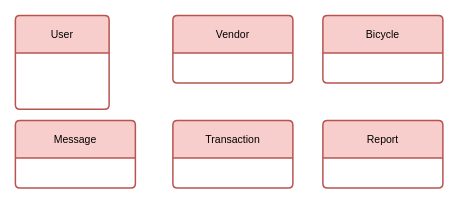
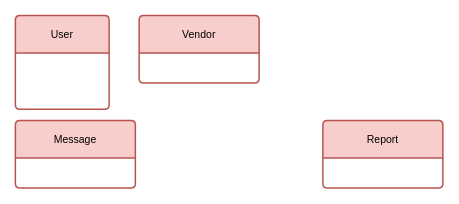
- <mxCell id="3" value="Vendor" style="swimlane;childLayout=stackLayout;horizontal=1;startSize=50;horizontalStack=0;rounded=1;fontSize=14;fontStyle=0;strokeWidth=2;resizeParent=0;resizeLast=1;shadow=0;dashed=0;align=center;arcSize=4;whiteSpace=wrap;html=1;fillColor=#f8cecc;strokeColor=#b85450;" vertex="1" parent="1"><mxGeometry x="230" y="20" width="160" height="90" as="geometry"><mxRectangle x="320" y="190" width="80" height="50" as="alternateBounds" /></mxGeometry></mxCell>
+ <mxCell id="3" value="Vendor" style="swimlane;childLayout=stackLayout;horizontal=1;startSize=50;horizontalStack=0;rounded=1;fontSize=14;fontStyle=0;strokeWidth=2;resizeParent=0;resizeLast=1;shadow=0;dashed=0;align=center;arcSize=4;whiteSpace=wrap;html=1;fillColor=#f8cecc;strokeColor=#b85450;" vertex="1" parent="1"><mxGeometry x="185" y="20" width="160" height="90" as="geometry"><mxRectangle x="320" y="190" width="80" height="50" as="alternateBounds" /></mxGeometry></mxCell>
- <mxCell id="7" value="Bicycle" style="swimlane;childLayout=stackLayout;horizontal=1;startSize=50;horizontalStack=0;rounded=1;fontSize=14;fontStyle=0;strokeWidth=2;resizeParent=0;resizeLast=1;shadow=0;dashed=0;align=center;arcSize=4;whiteSpace=wrap;html=1;fillColor=#f8cecc;strokeColor=#b85450;" vertex="1" parent="1"><mxGeometry x="430" y="20" width="160" height="90" as="geometry" /></mxCell>
- <mxCell id="4" value="Transaction" style="swimlane;childLayout=stackLayout;horizontal=1;startSize=50;horizontalStack=0;rounded=1;fontSize=14;fontStyle=0;strokeWidth=2;resizeParent=0;resizeLast=1;shadow=0;dashed=0;align=center;arcSize=4;whiteSpace=wrap;html=1;fillColor=#f8cecc;strokeColor=#b85450;" vertex="1" parent="1"><mxGeometry x="230" y="160" width="160" height="90" as="geometry" /></mxCell>
